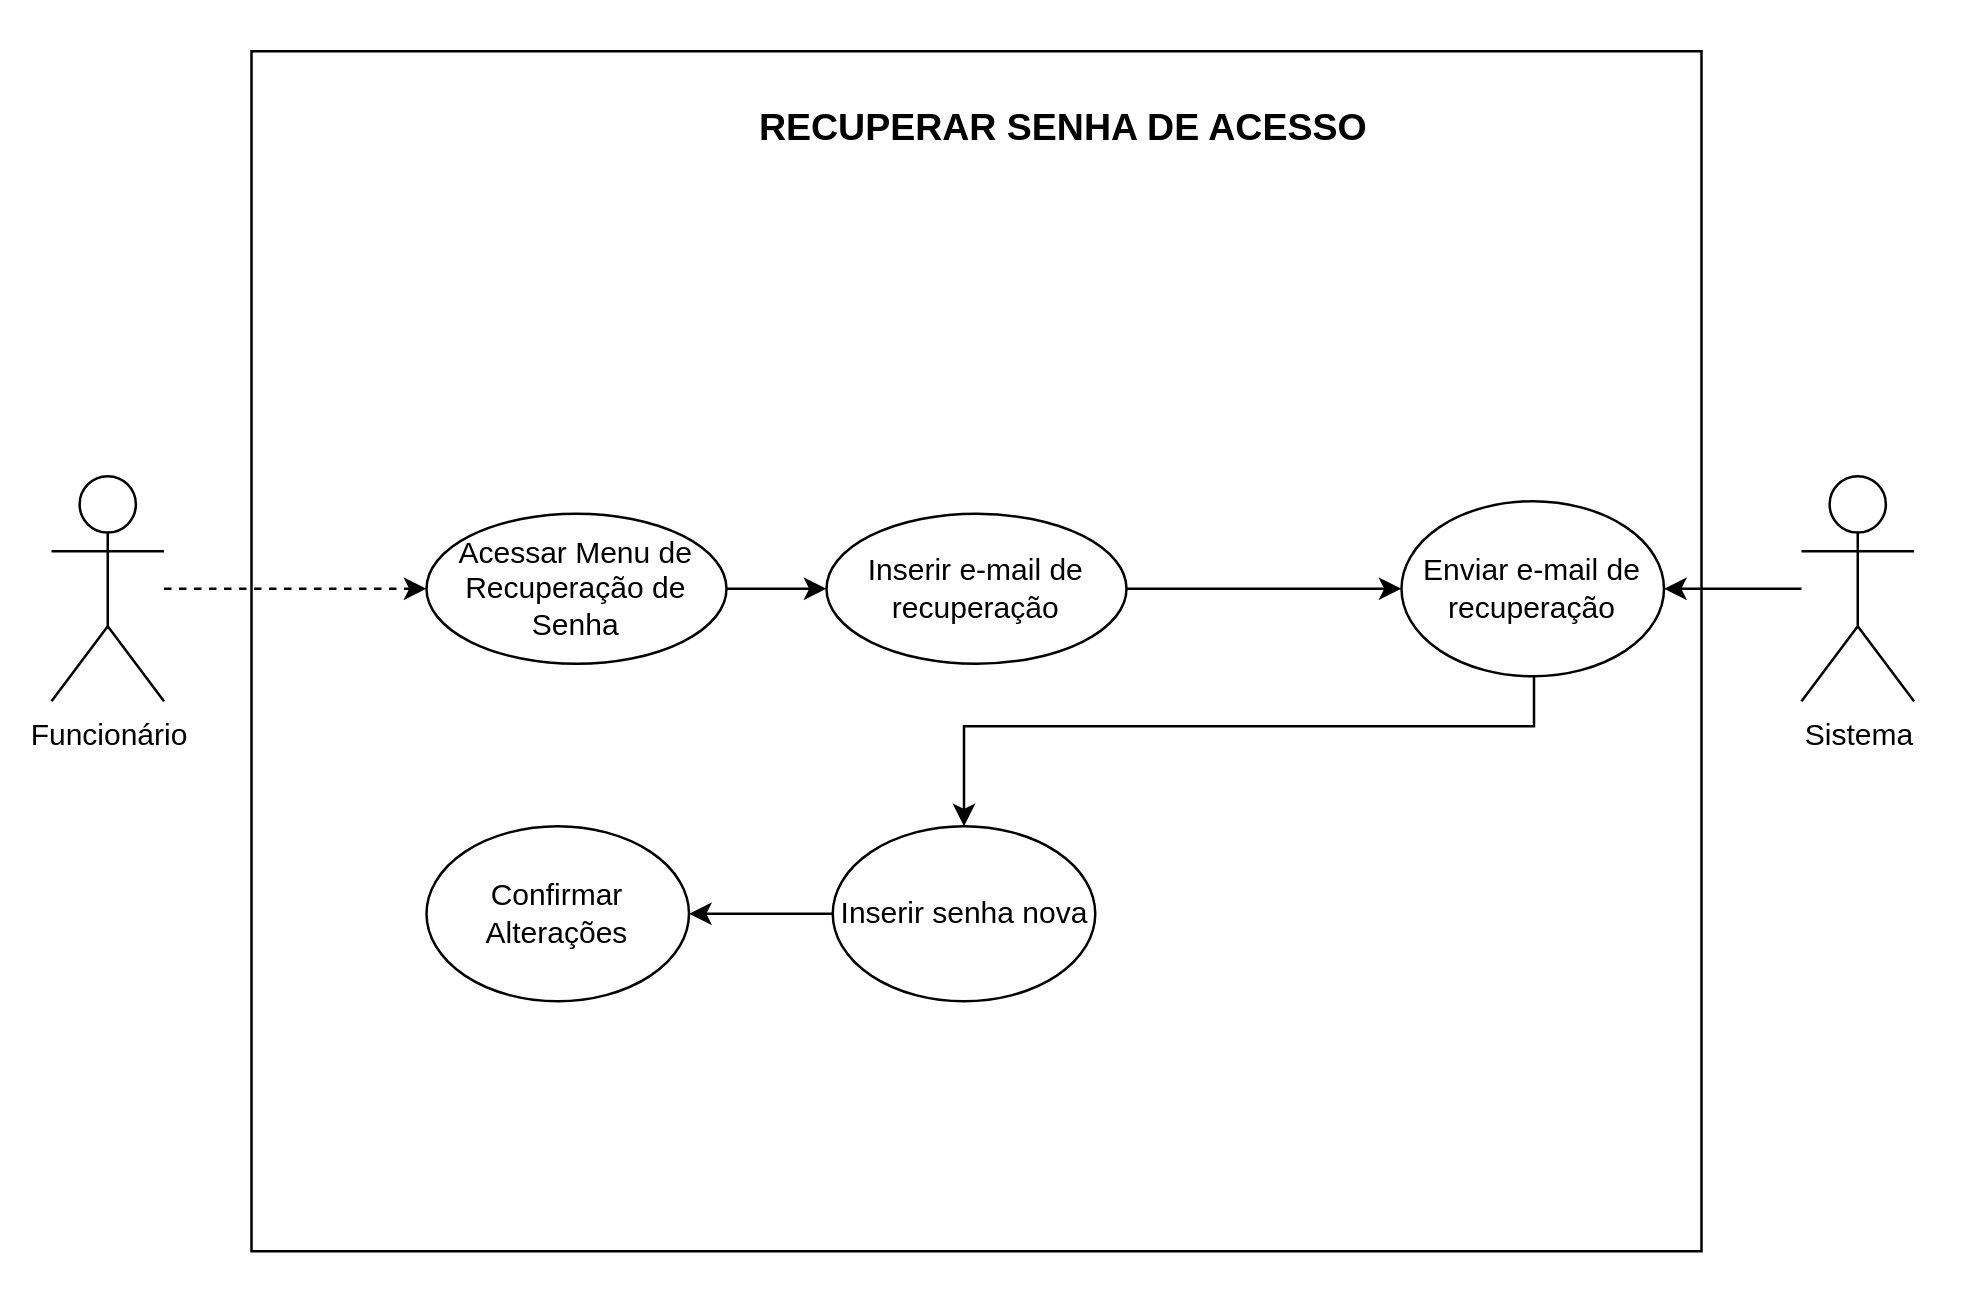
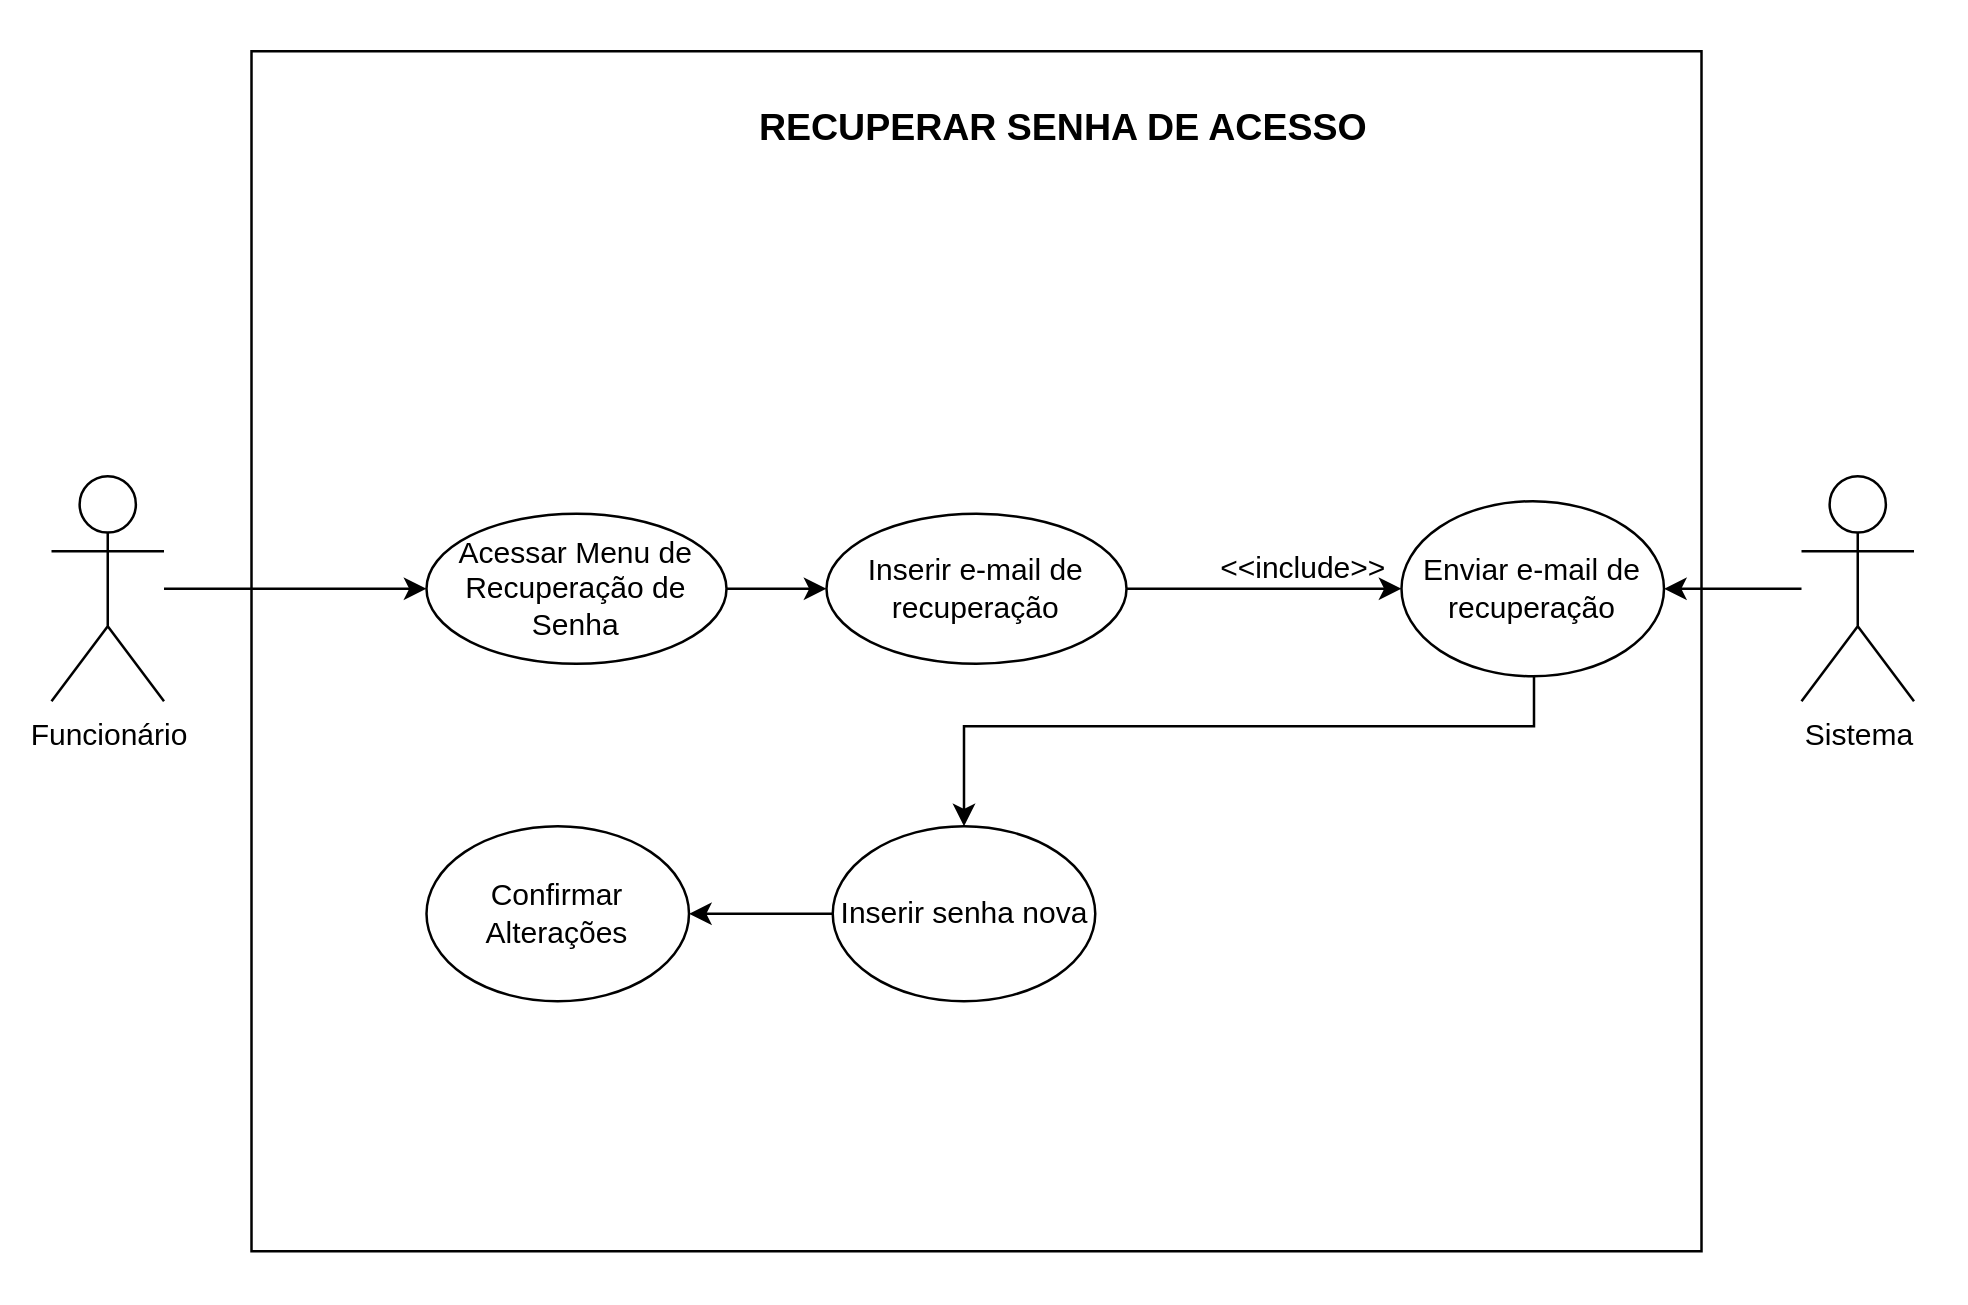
+ <mxCell id="14" value="&amp;lt;&amp;lt;include&amp;gt;&amp;gt;" style="text;html=1;strokeColor=none;fillColor=none;align=center;verticalAlign=middle;whiteSpace=wrap;rounded=0;" vertex="1" parent="1"><mxGeometry x="491" y="212" width="60" height="30" as="geometry" /></mxCell>
- <mxCell id="4" style="edgeStyle=orthogonalEdgeStyle;rounded=0;orthogonalLoop=1;jettySize=auto;html=1;entryX=0;entryY=0.5;entryDx=0;entryDy=0;dashed=1;" edge="1" parent="1" source="5" target="7"><mxGeometry relative="1" as="geometry" /></mxCell>
+ <mxCell id="4" style="edgeStyle=orthogonalEdgeStyle;rounded=0;orthogonalLoop=1;jettySize=auto;html=1;entryX=0;entryY=0.5;entryDx=0;entryDy=0;" edge="1" parent="1" source="5" target="7"><mxGeometry relative="1" as="geometry" /></mxCell>
